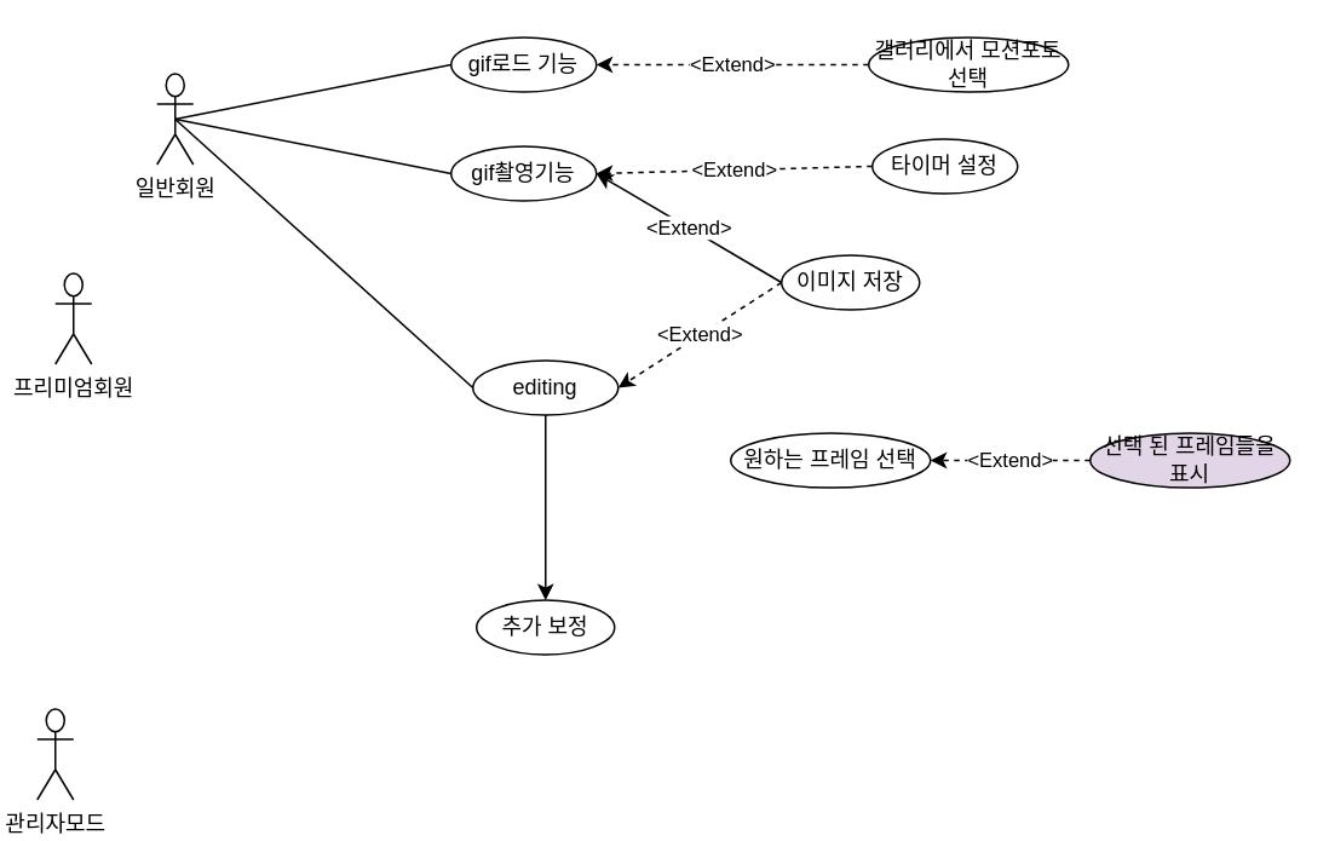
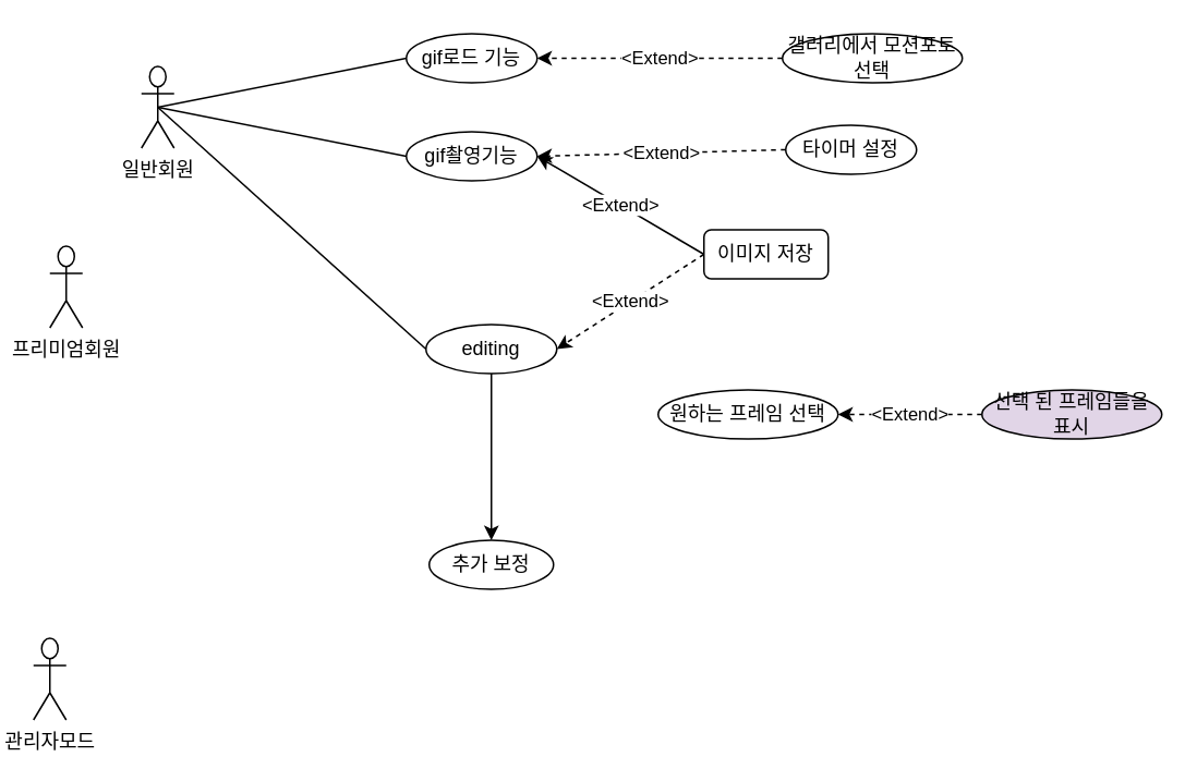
- <mxCell id="15" value="이미지 저장" style="ellipse;whiteSpace=wrap;html=1;" vertex="1" parent="1"><mxGeometry x="430" y="140" width="76" height="30" as="geometry" /></mxCell>
+ <mxCell id="15" value="이미지 저장" style="whiteSpace=wrap;html=1;rounded=1;" vertex="1" parent="1"><mxGeometry x="430" y="140" width="76" height="30" as="geometry" /></mxCell>
